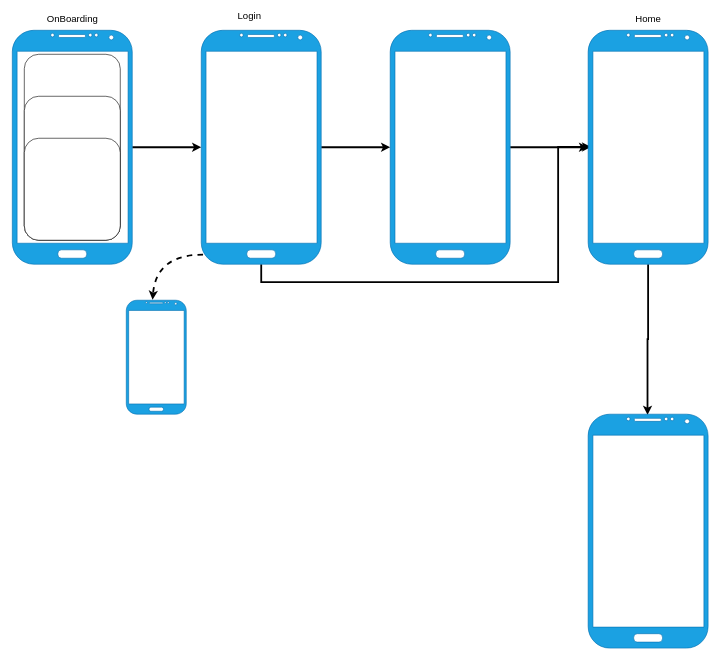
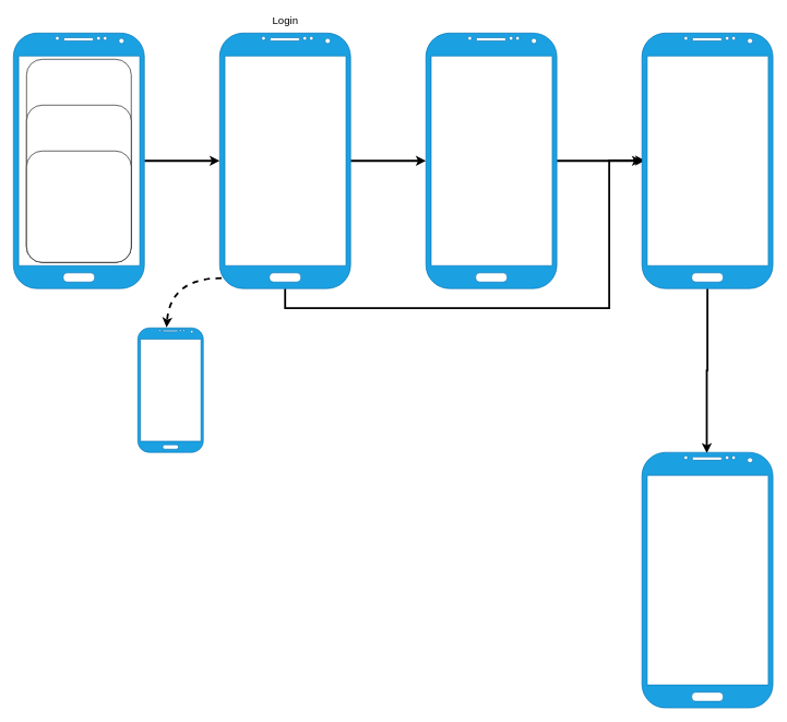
- <mxCell id="11" value="Login" style="text;html=1;align=center;verticalAlign=middle;resizable=0;points=[];autosize=1;strokeColor=none;fillColor=none;fontSize=16;" vertex="1" parent="1"><mxGeometry x="390" y="15" width="50" height="20" as="geometry" /></mxCell>
+ <mxCell id="11" value="Login" style="text;html=1;align=center;verticalAlign=middle;resizable=0;points=[];autosize=1;strokeColor=none;fillColor=none;fontSize=16;" vertex="1" parent="1"><mxGeometry x="410" y="20" width="50" height="20" as="geometry" /></mxCell>
- <mxCell id="4" value="&lt;font style=&quot;font-size: 16px&quot;&gt;OnBoarding&lt;/font&gt;" style="text;html=1;align=center;verticalAlign=middle;resizable=0;points=[];autosize=1;strokeColor=none;fillColor=none;" vertex="1" parent="1"><mxGeometry x="70" y="20" width="100" height="20" as="geometry" /></mxCell>
- <mxCell id="16" value="Home" style="text;html=1;align=center;verticalAlign=middle;resizable=0;points=[];autosize=1;strokeColor=none;fillColor=none;fontSize=16;" vertex="1" parent="1"><mxGeometry x="1050" y="20" width="60" height="20" as="geometry" /></mxCell>
